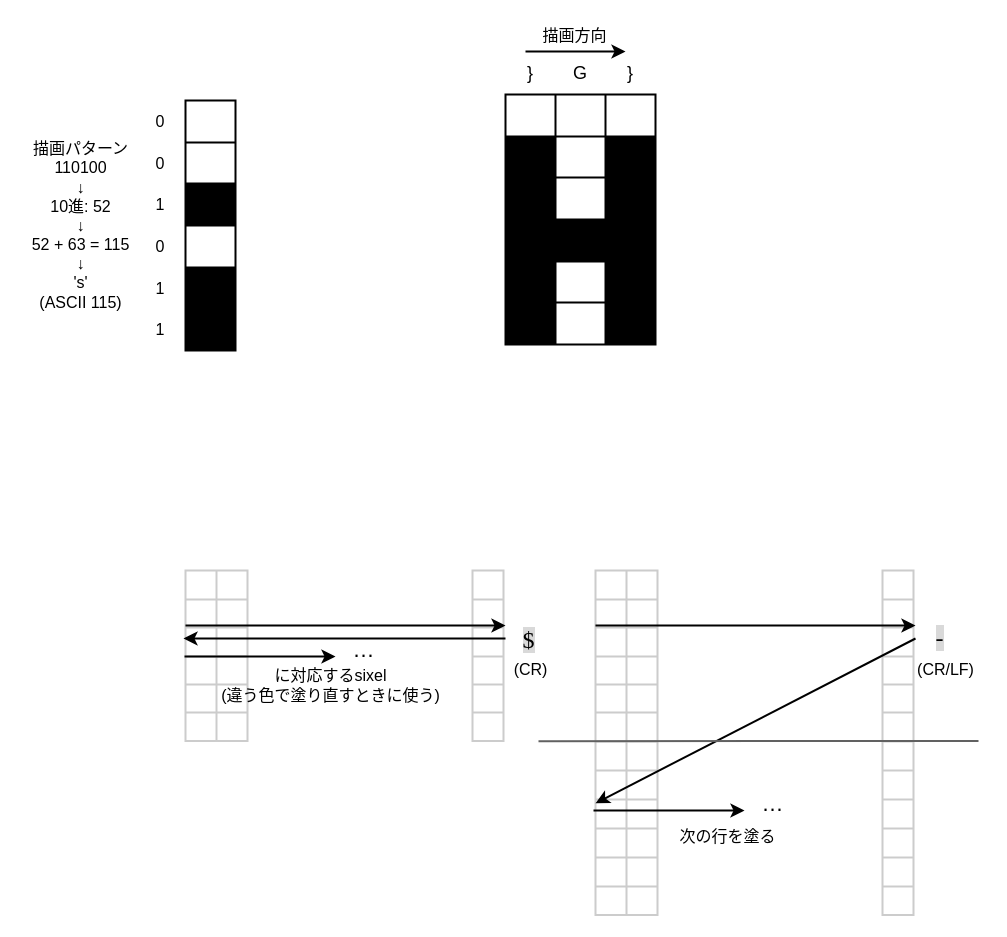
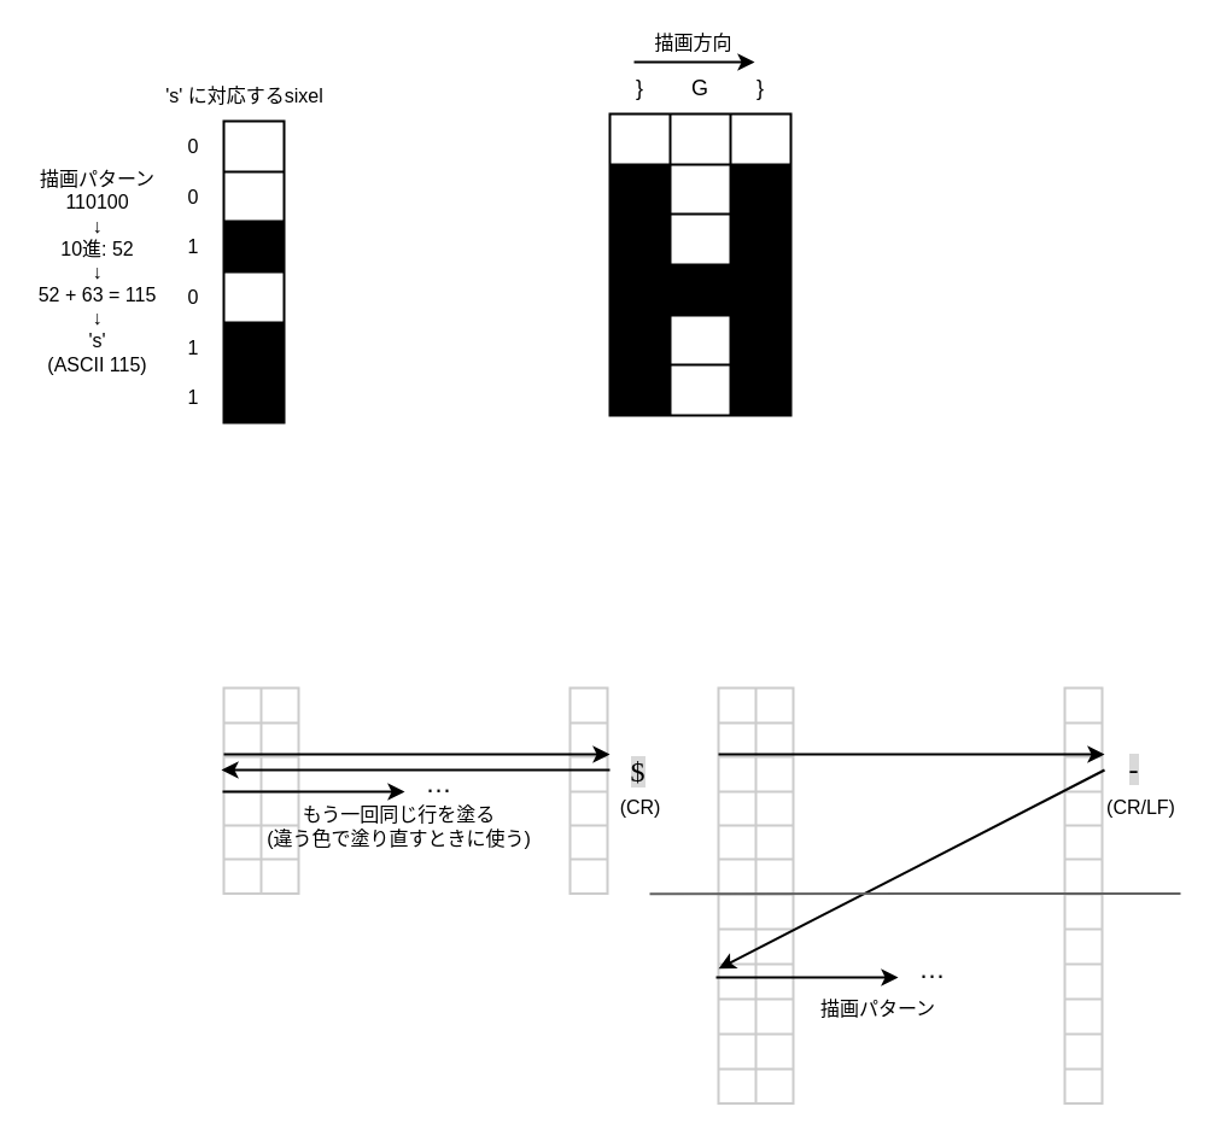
+ <mxCell id="47" value="'s&lt;span style=&quot;background-color: initial;&quot;&gt;' に対応するsixel&lt;/span&gt;" style="text;html=1;align=center;verticalAlign=middle;resizable=0;points=[];autosize=1;strokeColor=none;fillColor=none;fontSize=16;" parent="1" vertex="1"><mxGeometry x="127" y="64" width="150" height="30" as="geometry" /></mxCell>
- <mxCell id="98" value="に対応するsixel&lt;div&gt;(違う色で塗り直すときに使う)&lt;/div&gt;" style="text;html=1;align=center;verticalAlign=middle;resizable=0;points=[];autosize=1;strokeColor=none;fillColor=none;fontSize=16;" vertex="1" parent="1"><mxGeometry x="210" y="660" width="240" height="50" as="geometry" /></mxCell>
+ <mxCell id="98" value="もう一回同じ行を塗る&lt;div&gt;(違う色で塗り直すときに使う)&lt;/div&gt;" style="text;html=1;align=center;verticalAlign=middle;resizable=0;points=[];autosize=1;strokeColor=none;fillColor=none;fontSize=16;" vertex="1" parent="1"><mxGeometry x="210" y="660" width="240" height="50" as="geometry" /></mxCell>
- <mxCell id="167" value="次の行を塗る" style="text;html=1;align=center;verticalAlign=middle;resizable=0;points=[];autosize=1;strokeColor=none;fillColor=none;fontSize=16;" vertex="1" parent="164"><mxGeometry x="74" y="37" width="120" height="30" as="geometry" /></mxCell>
+ <mxCell id="167" value="描画パターン" style="text;html=1;align=center;verticalAlign=middle;resizable=0;points=[];autosize=1;strokeColor=none;fillColor=none;fontSize=16;" vertex="1" parent="164"><mxGeometry x="74" y="37" width="120" height="30" as="geometry" /></mxCell>
